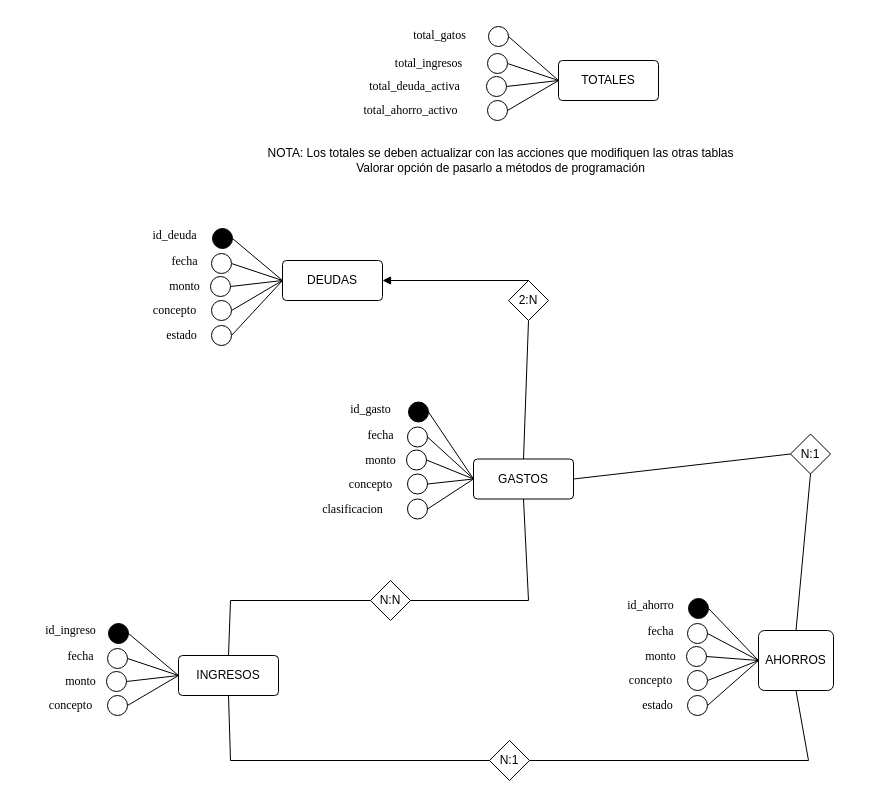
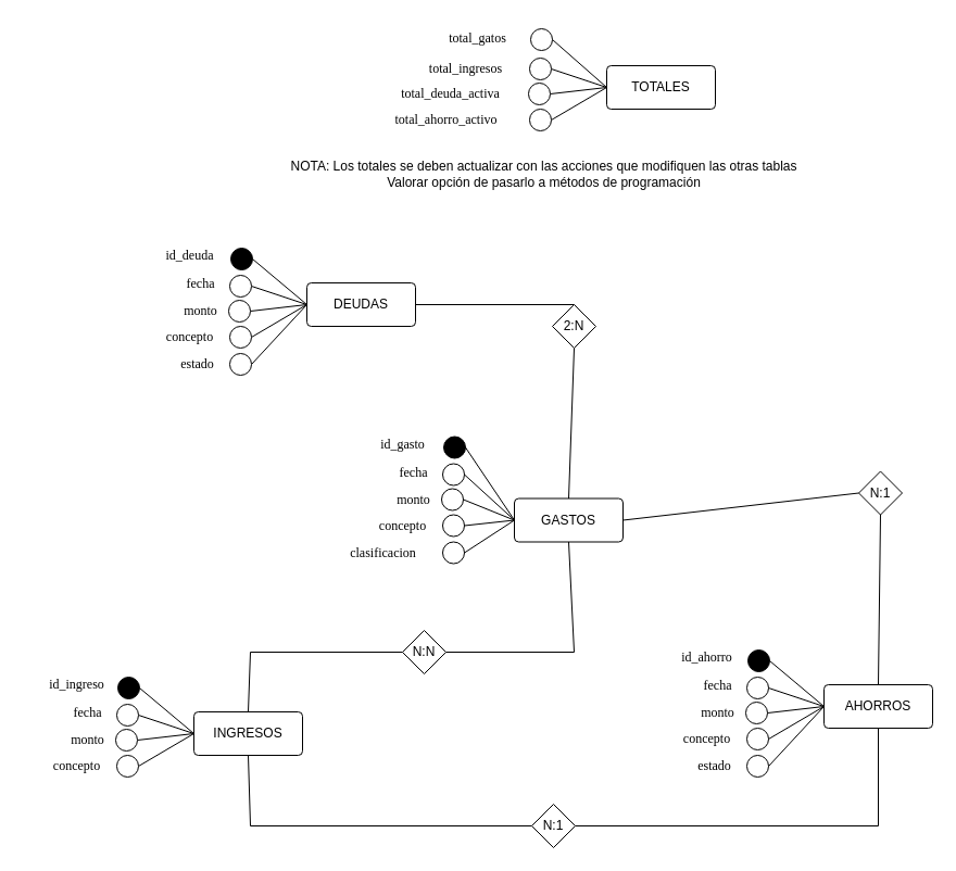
- <mxCell id="79" value="" style="endArrow=block;html=1;rounded=0;exitX=0.5;exitY=0;exitDx=0;exitDy=0;entryX=1;entryY=0.5;entryDx=0;entryDy=0;" edge="1" parent="1" source="78" target="35"><mxGeometry width="50" height="50" relative="1" as="geometry"><mxPoint x="510" y="450" as="sourcePoint" /><mxPoint x="560" y="400" as="targetPoint" /></mxGeometry></mxCell>
+ <mxCell id="79" value="" style="endArrow=none;html=1;rounded=0;exitX=0.5;exitY=0;exitDx=0;exitDy=0;entryX=1;entryY=0.5;entryDx=0;entryDy=0;" edge="1" parent="1" source="78" target="35"><mxGeometry width="50" height="50" relative="1" as="geometry"><mxPoint x="510" y="450" as="sourcePoint" /><mxPoint x="560" y="400" as="targetPoint" /></mxGeometry></mxCell>
- <mxCell id="52" value="&lt;div&gt;AHORROS&lt;/div&gt;" style="rounded=1;arcSize=10;whiteSpace=wrap;html=1;align=center;" parent="51" vertex="1"><mxGeometry x="148" y="40" width="75" height="60" as="geometry" /></mxCell>
+ <mxCell id="52" value="&lt;div&gt;AHORROS&lt;/div&gt;" style="rounded=1;arcSize=10;whiteSpace=wrap;html=1;align=center;" parent="51" vertex="1"><mxGeometry x="148" y="40" width="100" height="40" as="geometry" /></mxCell>
